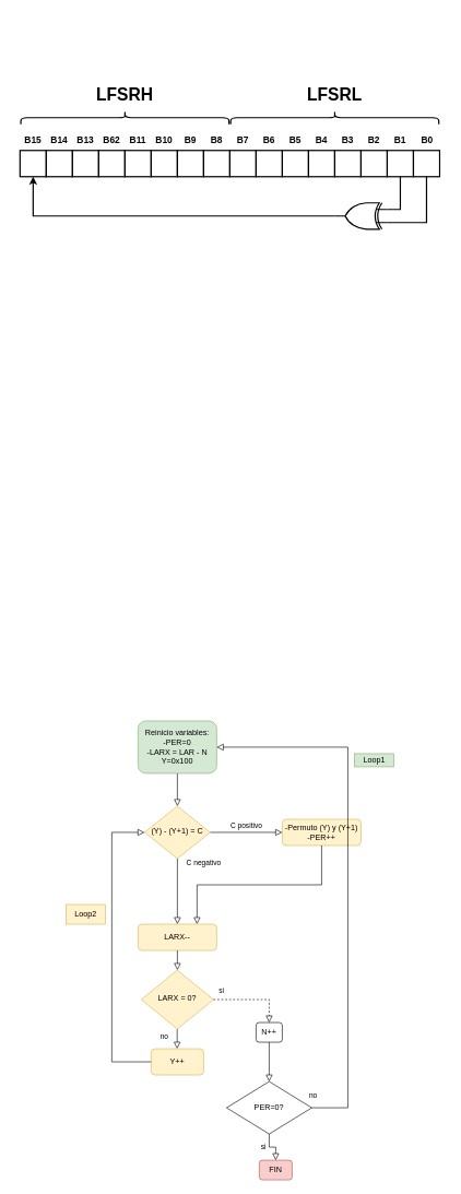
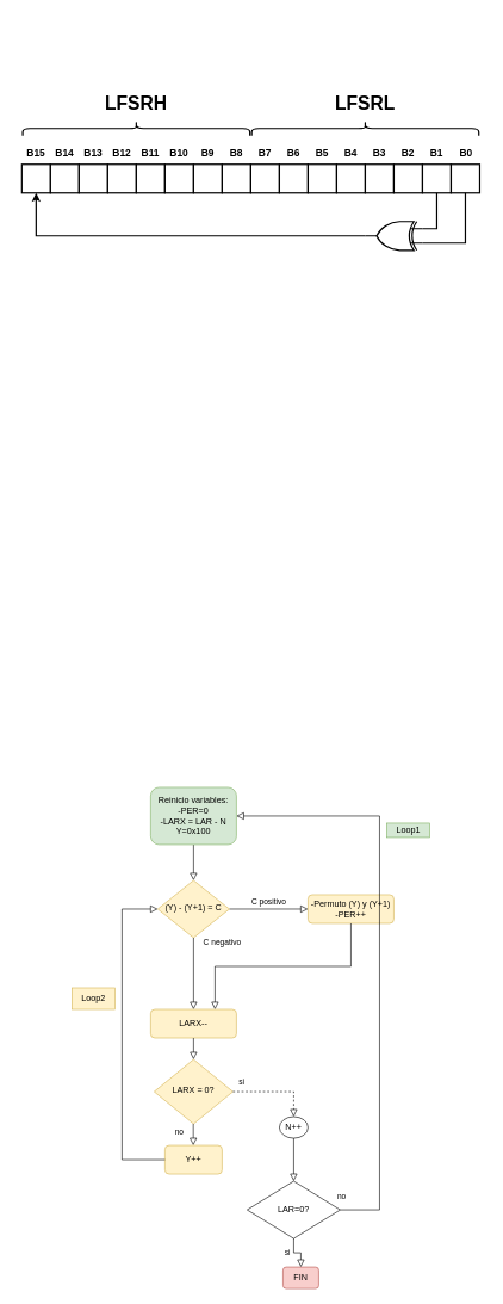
- <mxCell id="18" value="&lt;b&gt;B62&lt;/b&gt;" style="text;html=1;align=center;verticalAlign=middle;whiteSpace=wrap;rounded=0;fontSize=14;" vertex="1" parent="1"><mxGeometry x="140" y="199" width="60" height="30" as="geometry" /></mxCell>
+ <mxCell id="18" value="&lt;b&gt;B12&lt;/b&gt;" style="text;html=1;align=center;verticalAlign=middle;whiteSpace=wrap;rounded=0;fontSize=14;" vertex="1" parent="1"><mxGeometry x="140" y="199" width="60" height="30" as="geometry" /></mxCell>
- <mxCell id="56" value="N++" style="rounded=1;whiteSpace=wrap;html=1;" vertex="1" parent="1"><mxGeometry x="390" y="1559" width="40" height="30" as="geometry" /></mxCell>
+ <mxCell id="56" value="N++" style="ellipse;whiteSpace=wrap;html=1;" vertex="1" parent="1"><mxGeometry x="390" y="1559" width="40" height="30" as="geometry" /></mxCell>
- <mxCell id="59" value="PER=0?" style="rhombus;whiteSpace=wrap;html=1;" vertex="1" parent="1"><mxGeometry x="345" y="1649" width="130" height="80" as="geometry" /></mxCell>
+ <mxCell id="59" value="LAR=0?" style="rhombus;whiteSpace=wrap;html=1;" vertex="1" parent="1"><mxGeometry x="345" y="1649" width="130" height="80" as="geometry" /></mxCell>
